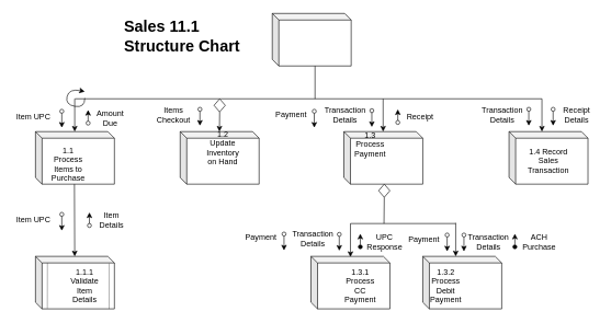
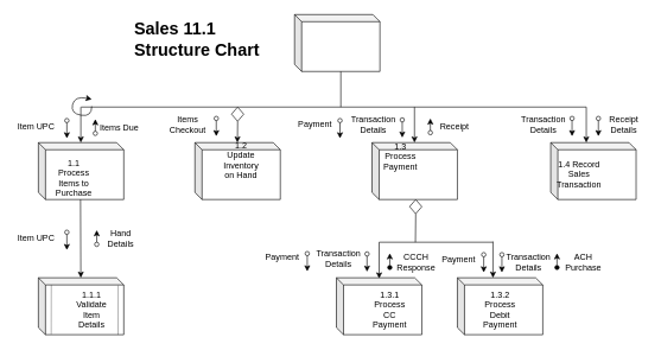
- <mxCell id="25" value="Amount Due" style="text;html=1;align=center;verticalAlign=middle;whiteSpace=wrap;rounded=0;" vertex="1" parent="1"><mxGeometry x="137" y="164" width="60" height="30" as="geometry" /></mxCell>
+ <mxCell id="25" value="Items Due" style="text;html=1;align=center;verticalAlign=middle;whiteSpace=wrap;rounded=0;" vertex="1" parent="1"><mxGeometry x="137" y="164" width="60" height="30" as="geometry" /></mxCell>
- <mxCell id="8" value="1.4 Record Sales Transaction" style="text;html=1;align=center;verticalAlign=middle;whiteSpace=wrap;rounded=0;" vertex="1" parent="1"><mxGeometry x="803" y="230" width="60" height="30" as="geometry" /></mxCell>
+ <mxCell id="8" value="1.4 Record Sales Transaction" style="text;html=1;align=center;verticalAlign=middle;whiteSpace=wrap;rounded=0;" vertex="1" parent="1"><mxGeometry x="783" y="230" width="60" height="30" as="geometry" /></mxCell>
- <mxCell id="31" value="Item Details" style="text;html=1;align=center;verticalAlign=middle;whiteSpace=wrap;rounded=0;" vertex="1" parent="1"><mxGeometry x="139" y="320" width="60" height="30" as="geometry" /></mxCell>
+ <mxCell id="31" value="Hand Details" style="text;html=1;align=center;verticalAlign=middle;whiteSpace=wrap;rounded=0;" vertex="1" parent="1"><mxGeometry x="139" y="320" width="60" height="30" as="geometry" /></mxCell>
- <mxCell id="59" value="UPC Response" style="text;html=1;align=center;verticalAlign=middle;whiteSpace=wrap;rounded=0;" vertex="1" parent="1"><mxGeometry x="553.86" y="352.5" width="60" height="30" as="geometry" /></mxCell>
+ <mxCell id="59" value="CCCH Response" style="text;html=1;align=center;verticalAlign=middle;whiteSpace=wrap;rounded=0;" vertex="1" parent="1"><mxGeometry x="553.86" y="352.5" width="60" height="30" as="geometry" /></mxCell>
- <mxCell id="41" value="1.3.2 Process Debit Payment" style="text;html=1;align=center;verticalAlign=middle;whiteSpace=wrap;rounded=0;" vertex="1" parent="1"><mxGeometry x="646.86" y="420" width="60" height="30" as="geometry" /></mxCell>
+ <mxCell id="41" value="1.3.2 Process Debit Payment" style="text;html=1;align=center;verticalAlign=middle;whiteSpace=wrap;rounded=0;" vertex="1" parent="1"><mxGeometry x="671.86" y="420" width="60" height="30" as="geometry" /></mxCell>
